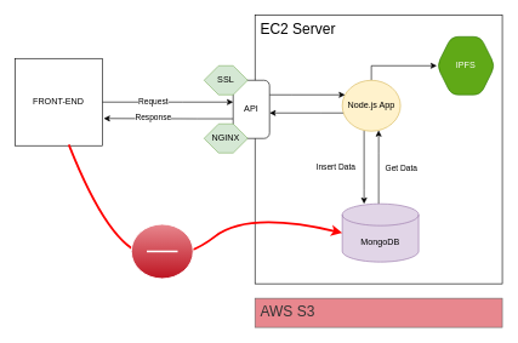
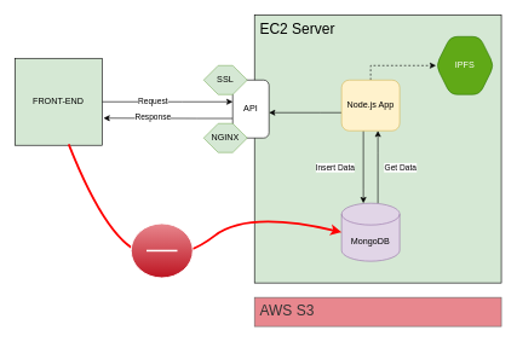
- <mxCell id="13" value="" style="edgeStyle=orthogonalEdgeStyle;rounded=0;orthogonalLoop=1;jettySize=auto;html=1;fontSize=20;" edge="1" parent="1" source="14" target="20"><mxGeometry relative="1" as="geometry"><Array as="points"><mxPoint x="510" y="90" /></Array></mxGeometry></mxCell>
+ <mxCell id="13" value="" style="edgeStyle=orthogonalEdgeStyle;rounded=0;orthogonalLoop=1;jettySize=auto;html=1;fontSize=20;dashed=1;" edge="1" parent="1" source="14" target="20"><mxGeometry relative="1" as="geometry"><Array as="points"><mxPoint x="510" y="90" /></Array></mxGeometry></mxCell>
- <mxCell id="6" value="" style="edgeStyle=orthogonalEdgeStyle;rounded=0;orthogonalLoop=1;jettySize=auto;html=1;" edge="1" parent="1" source="9" target="14"><mxGeometry relative="1" as="geometry"><Array as="points"><mxPoint x="400" y="130" /><mxPoint x="400" y="130" /></Array></mxGeometry></mxCell>
- <mxCell id="5" value="FRONT-END" style="rounded=0;whiteSpace=wrap;html=1;" parent="1" vertex="1"><mxGeometry x="20" y="80" width="120" height="120" as="geometry" /></mxCell>
+ <mxCell id="5" value="FRONT-END" style="rounded=0;whiteSpace=wrap;html=1;fillColor=#d5e8d4;" parent="1" vertex="1"><mxGeometry x="20" y="80" width="120" height="120" as="geometry" /></mxCell>
- <mxCell id="14" value="Node.js App" style="ellipse;whiteSpace=wrap;html=1;fillColor=#fff2cc;strokeColor=#d6b656;" vertex="1" parent="1"><mxGeometry x="470" y="110" width="80" height="70" as="geometry" /></mxCell>
+ <mxCell id="14" value="Node.js App" style="rounded=1;whiteSpace=wrap;html=1;fillColor=#fff2cc;strokeColor=#d6b656;" vertex="1" parent="1"><mxGeometry x="470" y="110" width="80" height="70" as="geometry" /></mxCell>
- <mxCell id="2" value="&lt;font style=&quot;font-size: 20px&quot;&gt;&amp;nbsp;EC2 Server&lt;/font&gt;" style="rounded=0;whiteSpace=wrap;html=1;align=left;horizontal=1;verticalAlign=top;" vertex="1" parent="1"><mxGeometry x="350" y="20" width="340" height="370" as="geometry" /></mxCell>
+ <mxCell id="2" value="&lt;font style=&quot;font-size: 20px&quot;&gt;&amp;nbsp;EC2 Server&lt;/font&gt;" style="rounded=0;whiteSpace=wrap;html=1;align=left;horizontal=1;verticalAlign=top;fillColor=#d5e8d4;" vertex="1" parent="1"><mxGeometry x="350" y="20" width="340" height="370" as="geometry" /></mxCell>
- <mxCell id="17" value="MongoDB" style="shape=cylinder3;whiteSpace=wrap;html=1;boundedLbl=1;backgroundOutline=1;size=15;fillColor=#e1d5e7;strokeColor=#9673a6;" vertex="1" parent="1"><mxGeometry x="470" y="280" width="105" height="80" as="geometry" /></mxCell>
+ <mxCell id="17" value="MongoDB" style="shape=cylinder3;whiteSpace=wrap;html=1;boundedLbl=1;backgroundOutline=1;size=15;fillColor=#e1d5e7;strokeColor=#9673a6;" vertex="1" parent="1"><mxGeometry x="470" y="280" width="80" height="80" as="geometry" /></mxCell>
